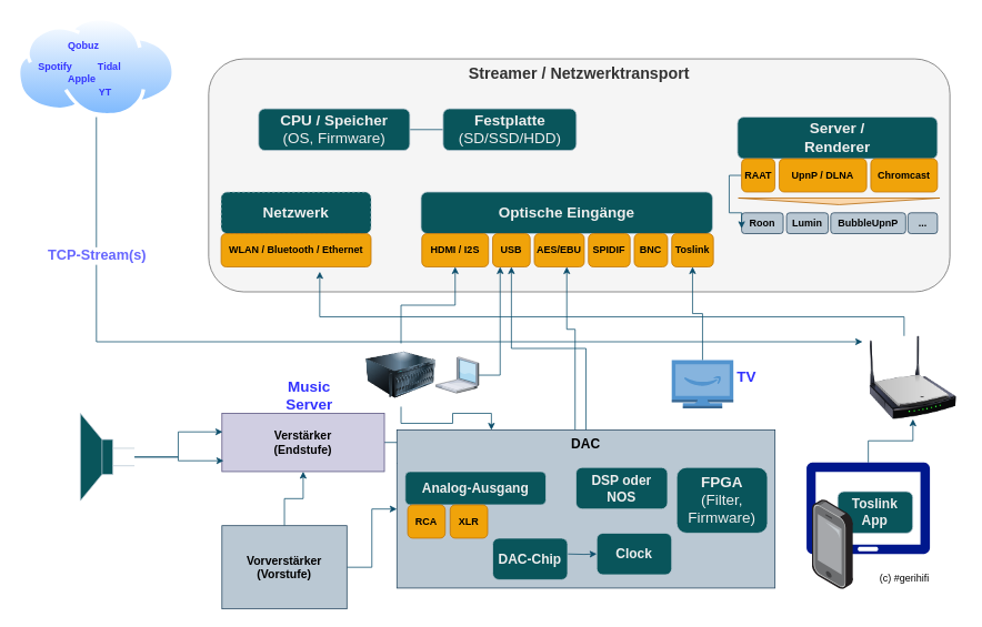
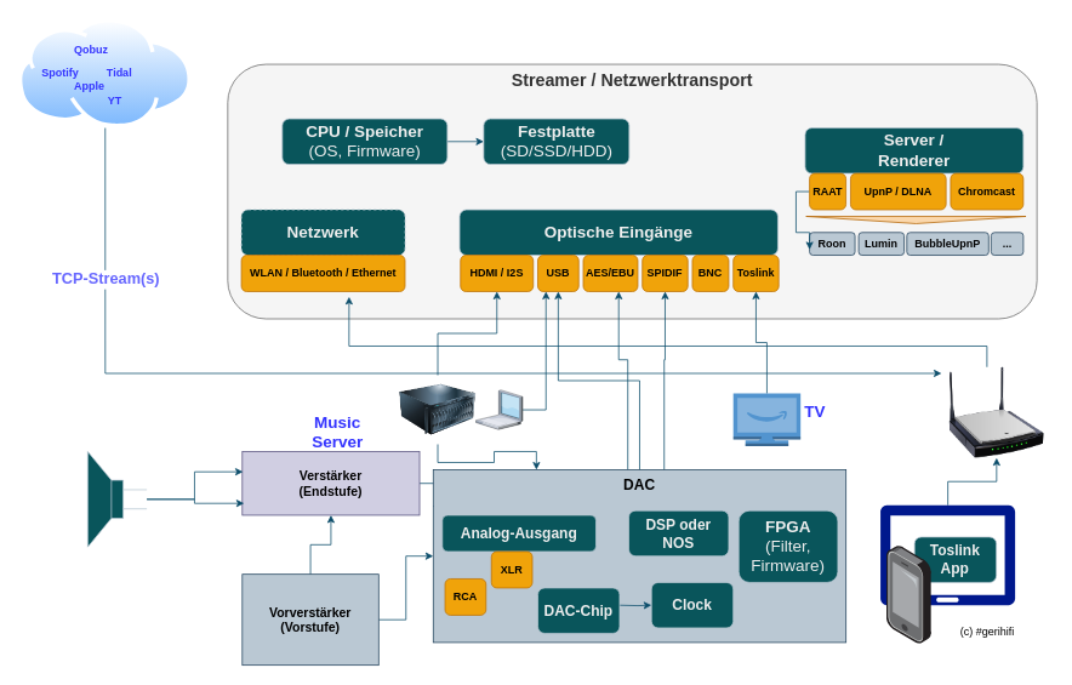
- <mxCell id="28" style="edgeStyle=orthogonalEdgeStyle;rounded=0;orthogonalLoop=1;jettySize=auto;html=1;strokeColor=#0B4D6A;endArrow=none;" parent="1" source="29" target="30" edge="1"><mxGeometry relative="1" as="geometry" /></mxCell>
+ <mxCell id="28" style="edgeStyle=orthogonalEdgeStyle;rounded=0;orthogonalLoop=1;jettySize=auto;html=1;strokeColor=#0B4D6A;" parent="1" source="29" target="30" edge="1"><mxGeometry relative="1" as="geometry" /></mxCell>
+ <mxCell id="18" style="edgeStyle=orthogonalEdgeStyle;rounded=0;orthogonalLoop=1;jettySize=auto;html=1;strokeColor=#0B4D6A;" parent="1" source="20" target="9" edge="1"><mxGeometry relative="1" as="geometry"><Array as="points"><mxPoint x="730" y="395" /><mxPoint x="731" y="395" /></Array></mxGeometry></mxCell>
- <mxCell id="23" value="RCA" style="rounded=1;whiteSpace=wrap;html=1;strokeColor=#BD7000;fillColor=#f0a30a;fontColor=#000000;fontStyle=1" parent="1" vertex="1"><mxGeometry x="489" y="606" width="45" height="40" as="geometry" /></mxCell>
+ <mxCell id="23" value="RCA" style="rounded=1;whiteSpace=wrap;html=1;strokeColor=#BD7000;fillColor=#f0a30a;fontColor=#000000;fontStyle=1" parent="1" vertex="1"><mxGeometry x="489" y="636" width="45" height="40" as="geometry" /></mxCell>
